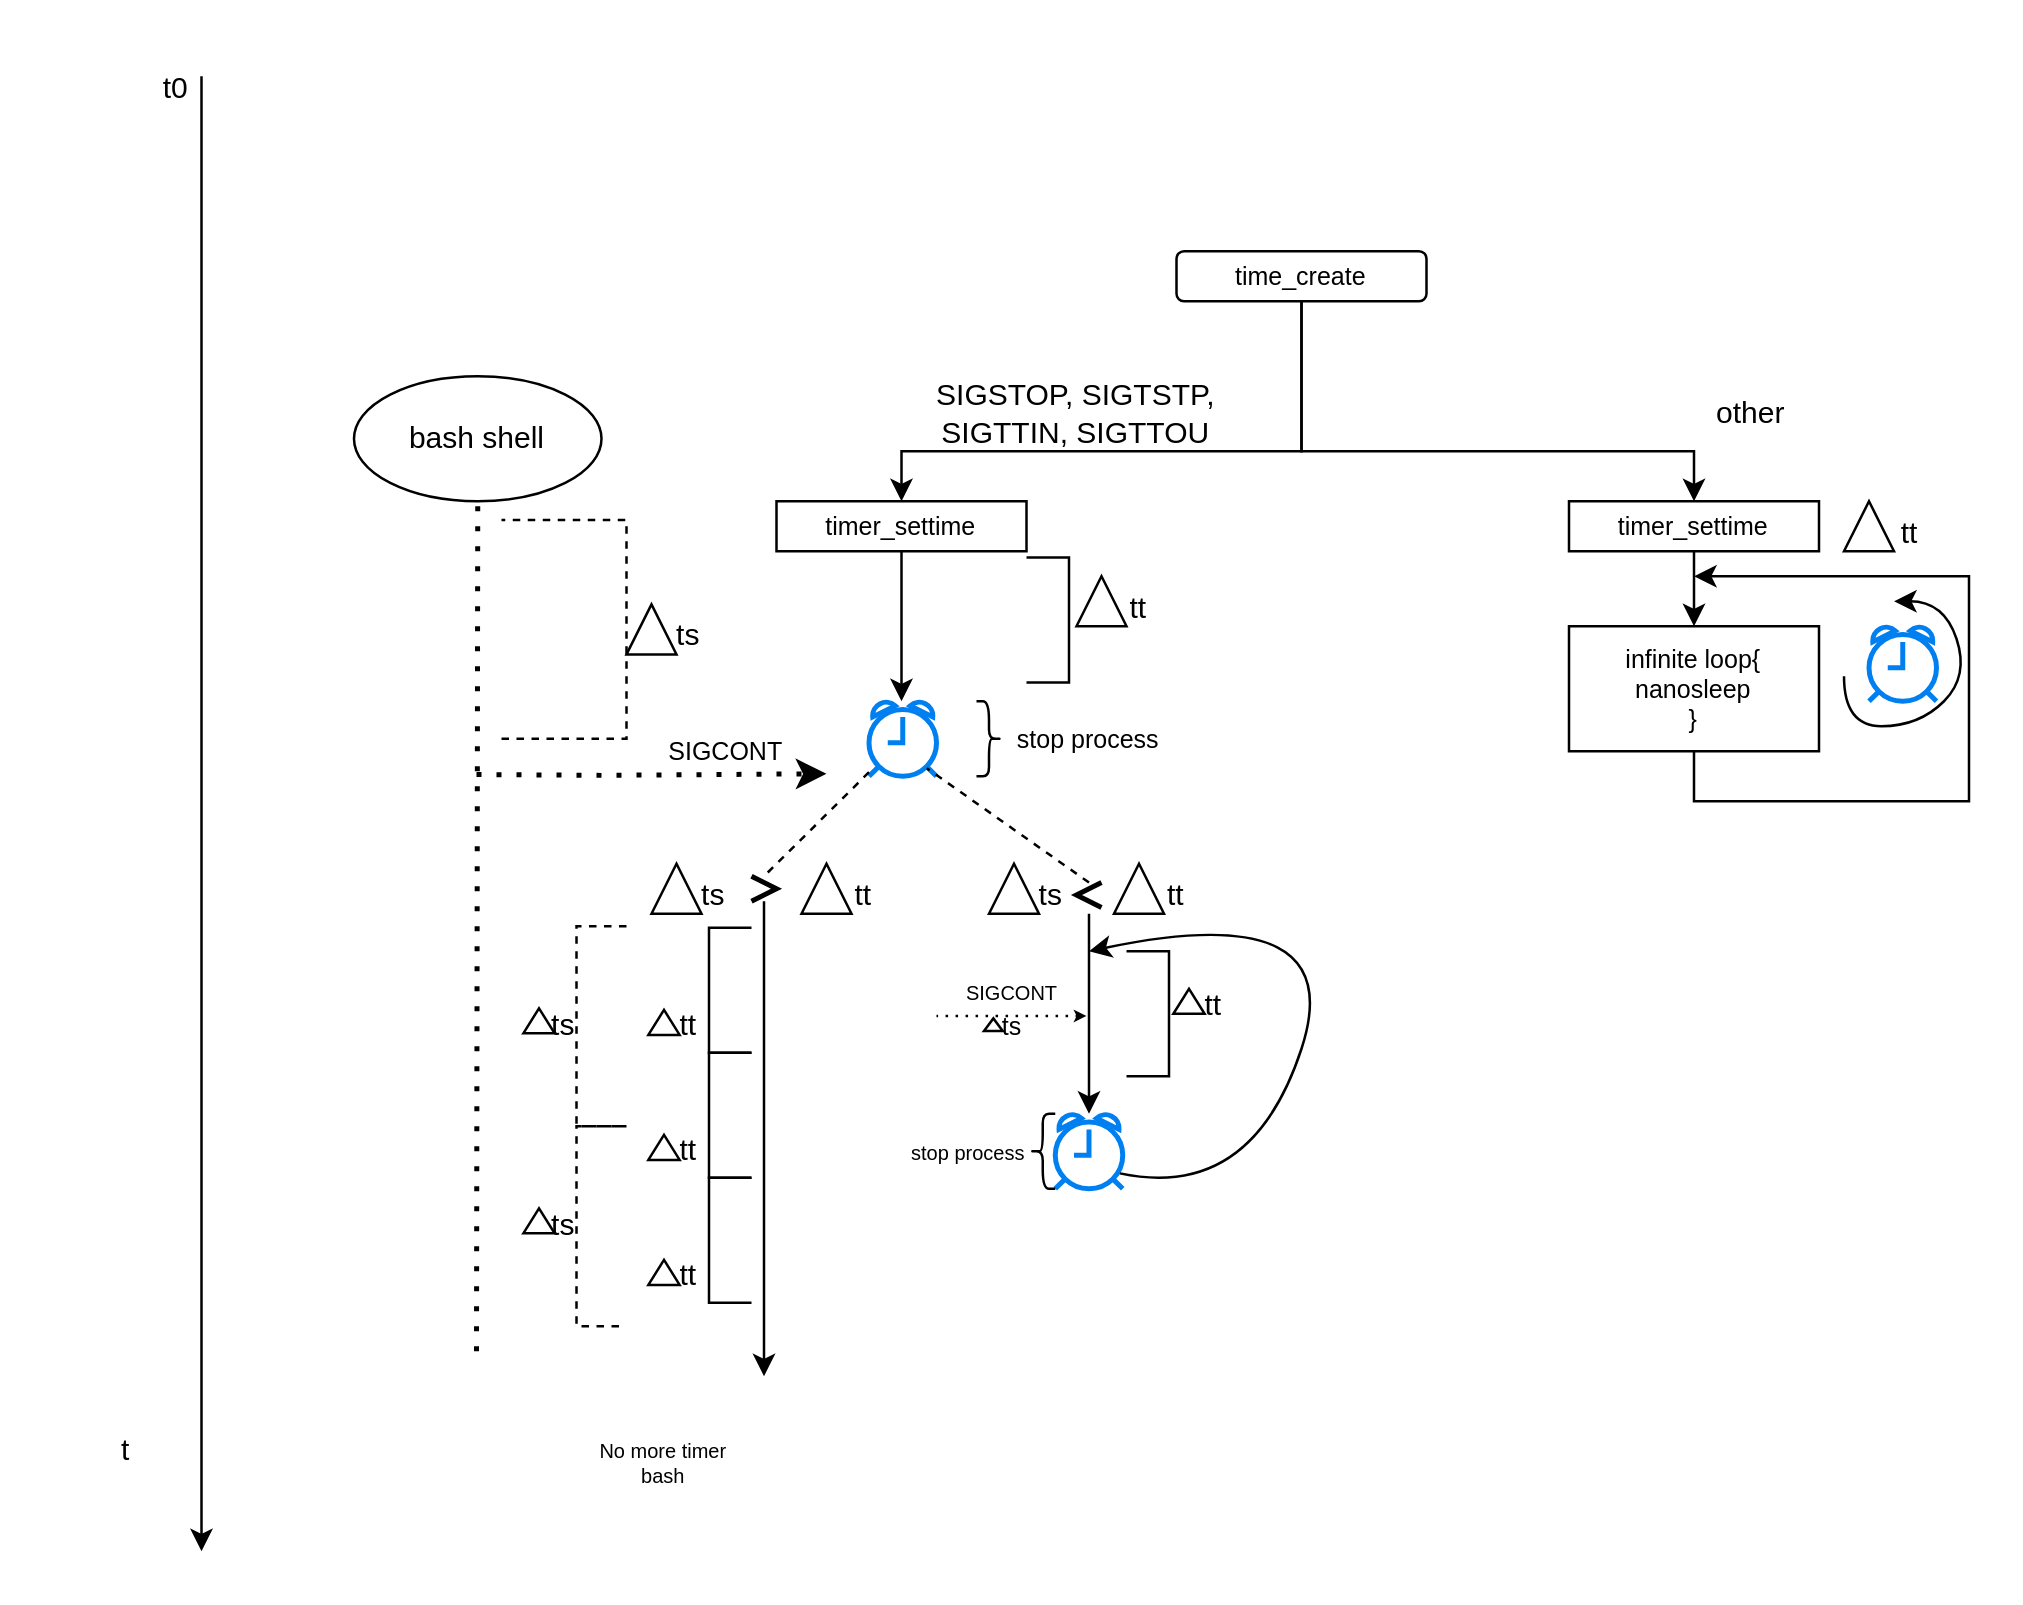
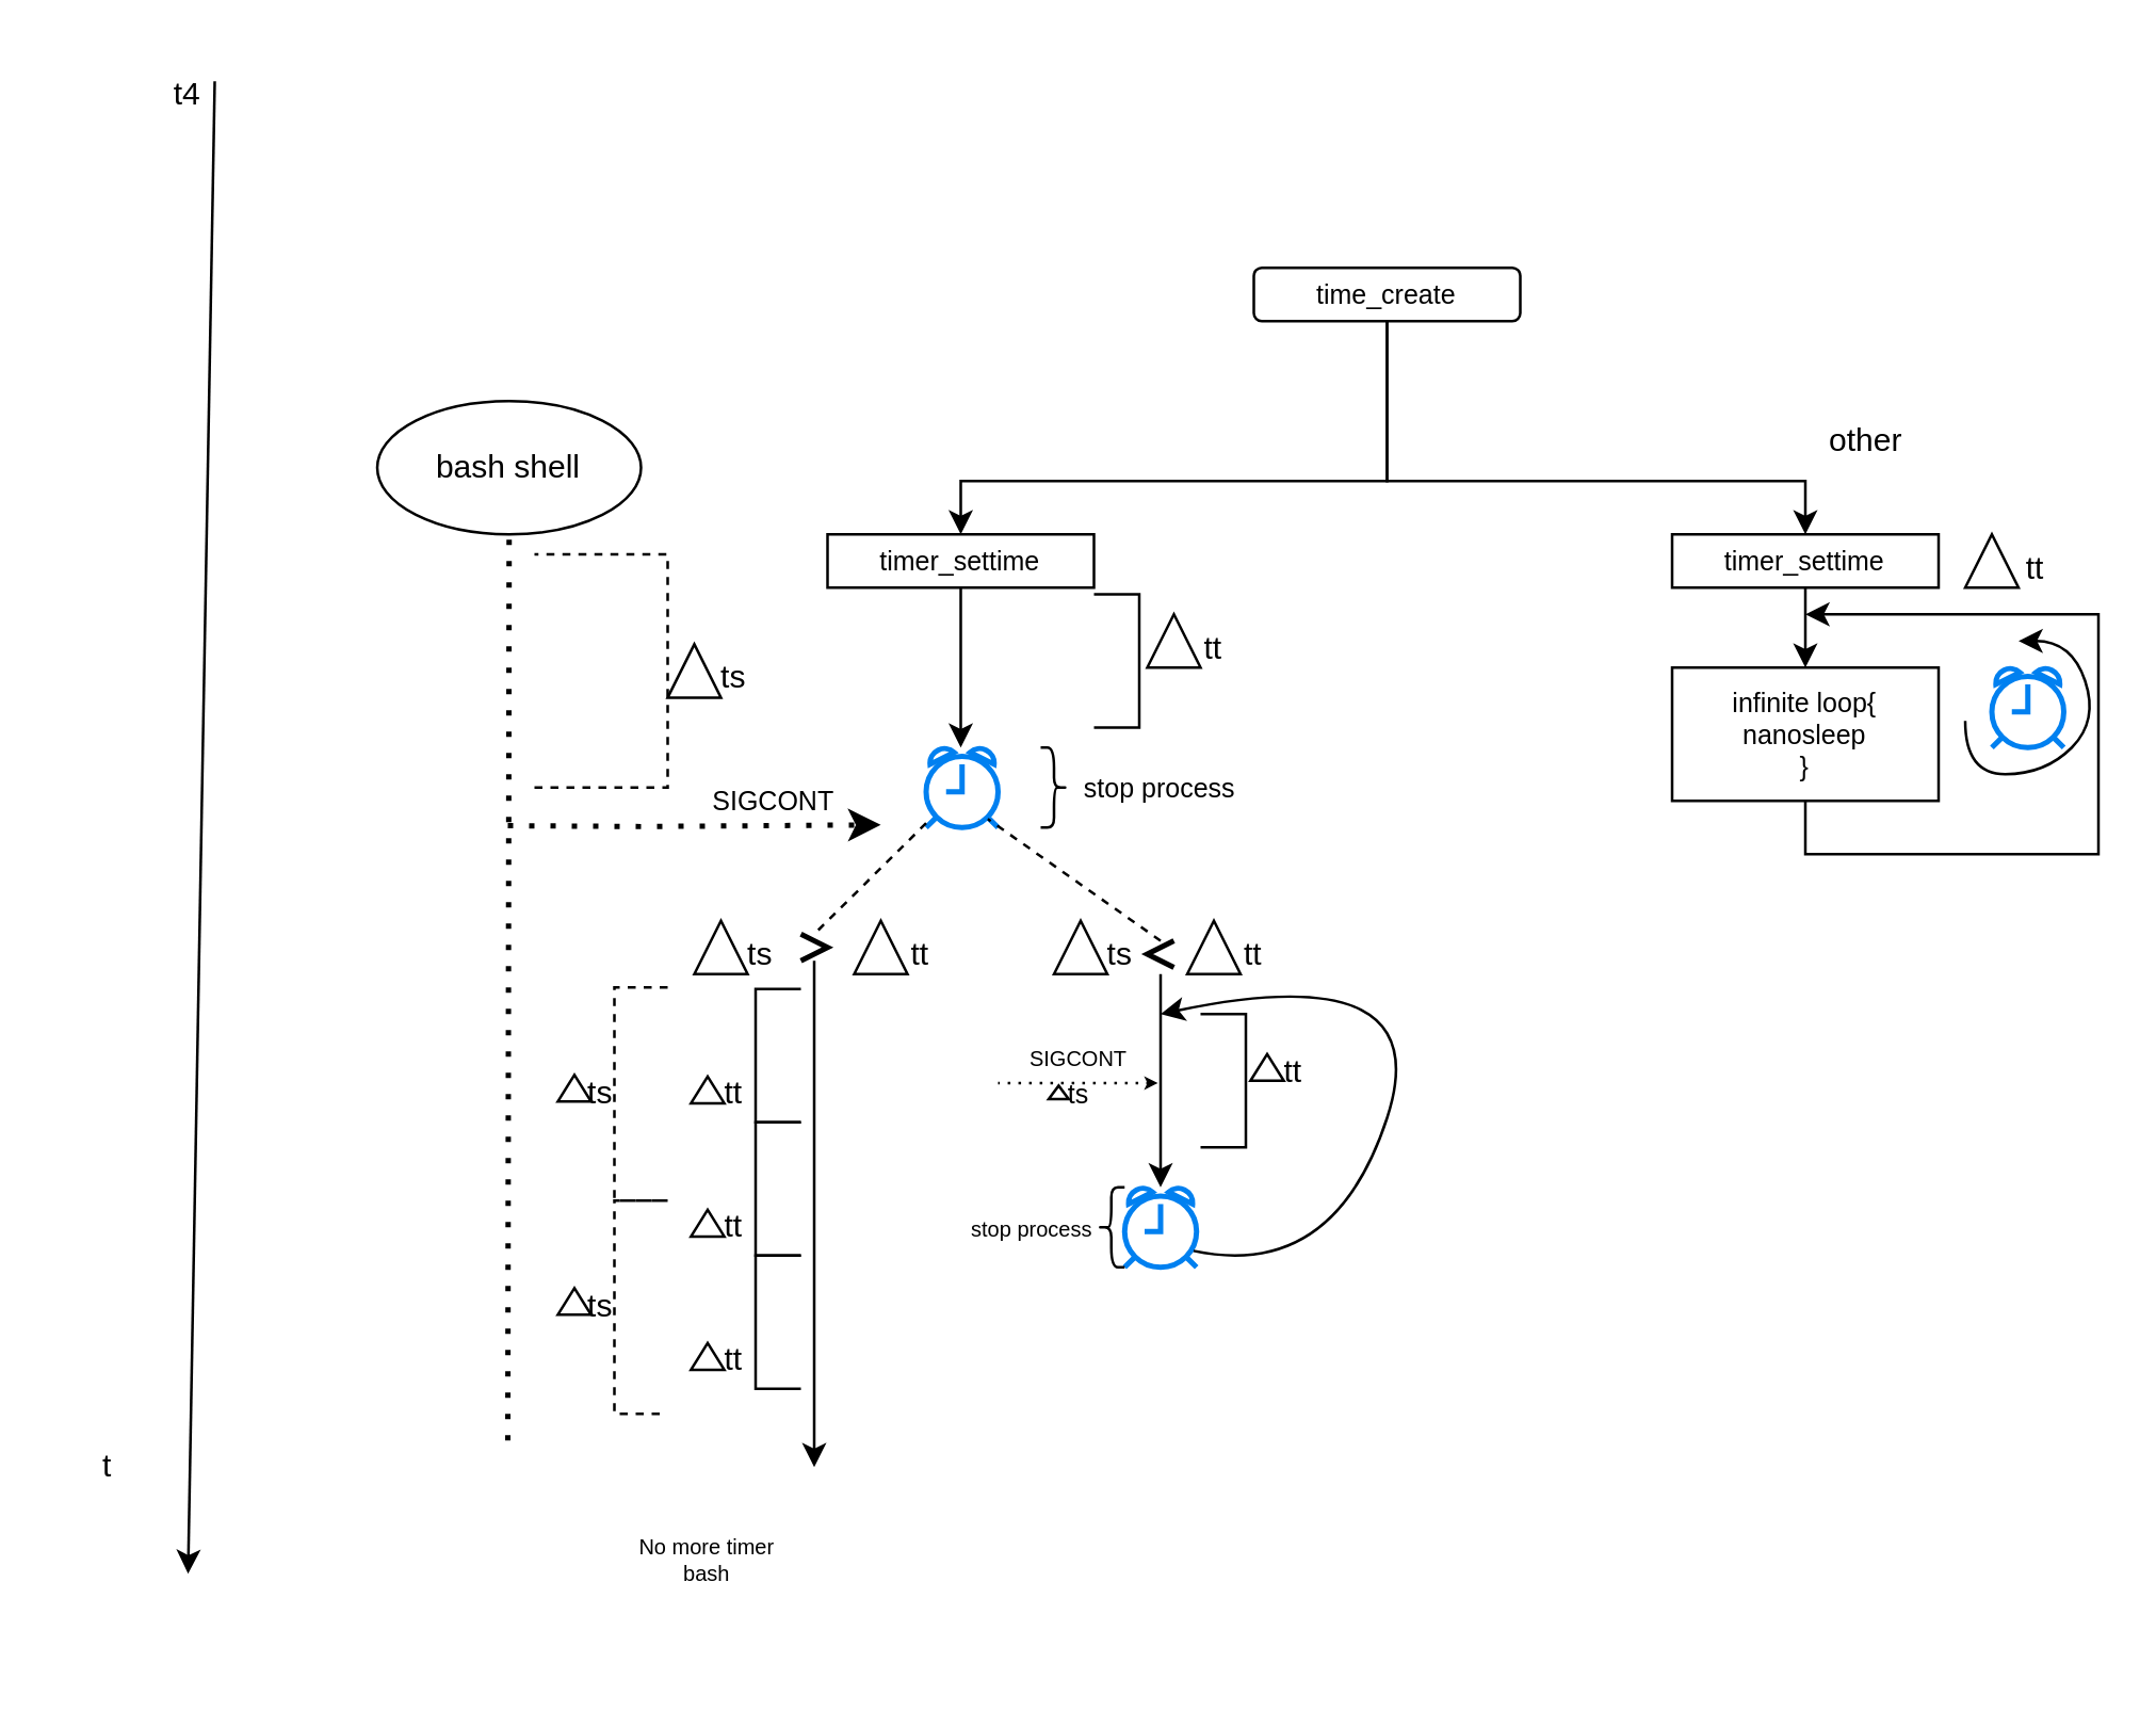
- <mxCell id="10" value="t0" style="text;html=1;strokeColor=none;fillColor=none;align=center;verticalAlign=middle;whiteSpace=wrap;rounded=0;" parent="1" vertex="1"><mxGeometry x="40" y="20" width="60" height="30" as="geometry" /></mxCell>
+ <mxCell id="10" value="t4" style="text;html=1;strokeColor=none;fillColor=none;align=center;verticalAlign=middle;whiteSpace=wrap;rounded=0;" parent="1" vertex="1"><mxGeometry x="40" y="20" width="60" height="30" as="geometry" /></mxCell>
- <mxCell id="16" value="SIGSTOP, SIGTSTP, SIGTTIN, SIGTTOU" style="text;html=1;strokeColor=none;fillColor=none;align=center;verticalAlign=middle;whiteSpace=wrap;rounded=0;" parent="1" vertex="1"><mxGeometry x="360" y="150" width="140" height="30" as="geometry" /></mxCell>
- <mxCell id="4" value="t" style="text;html=1;strokeColor=none;fillColor=none;align=center;verticalAlign=middle;whiteSpace=wrap;rounded=0;" parent="1" vertex="1"><mxGeometry x="20" y="540" width="60" height="80" as="geometry" /></mxCell>
+ <mxCell id="4" value="t" style="text;html=1;strokeColor=none;fillColor=none;align=center;verticalAlign=middle;whiteSpace=wrap;rounded=0;" parent="1" vertex="1"><mxGeometry x="10" y="510" width="60" height="80" as="geometry" /></mxCell>
